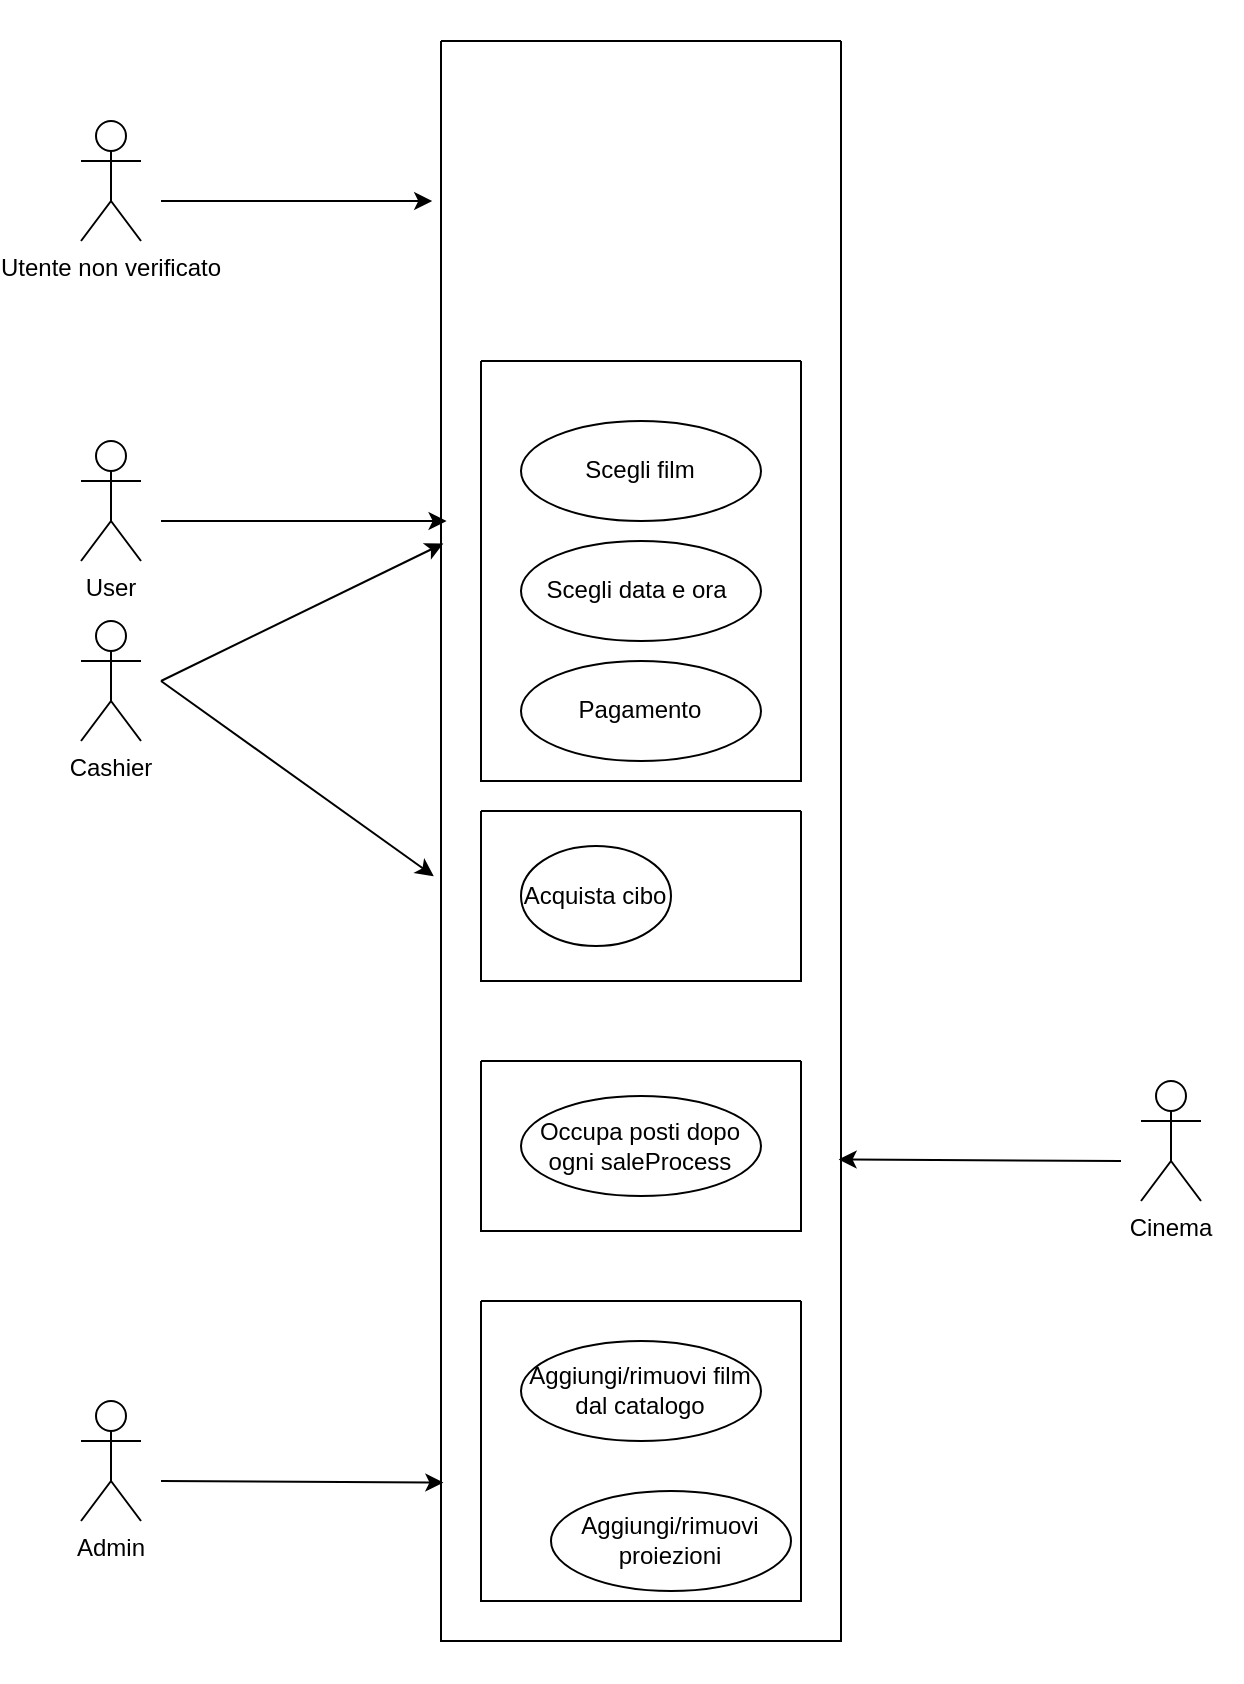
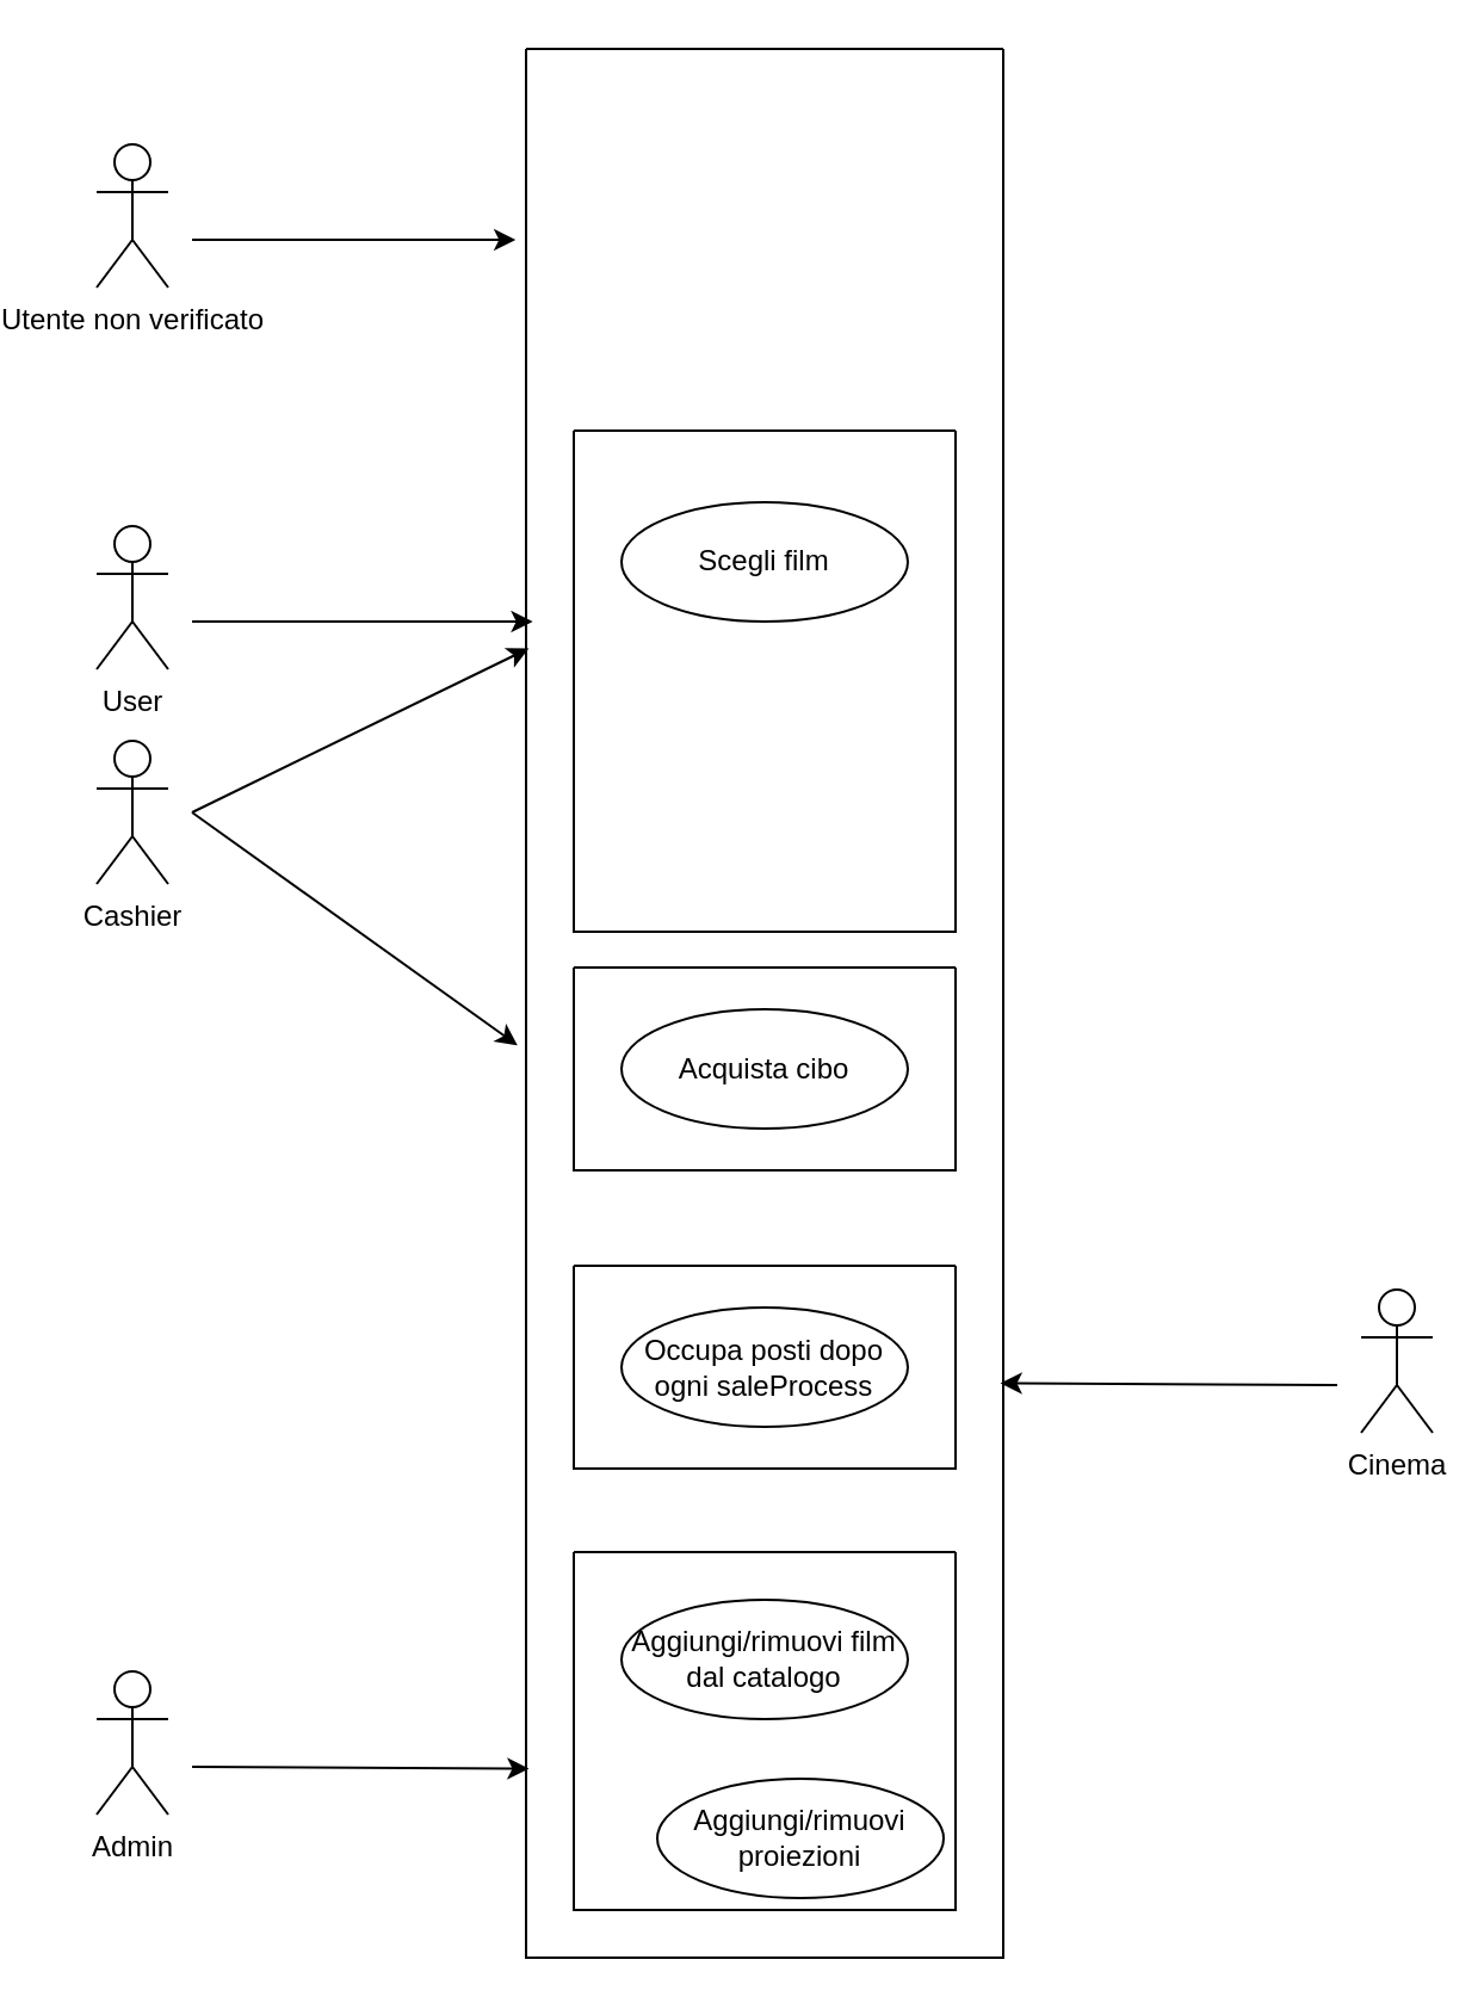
- <mxCell id="6" value="Scegli data e ora&amp;nbsp;" style="ellipse;whiteSpace=wrap;html=1;" parent="4" vertex="1"><mxGeometry x="20" y="90" width="120" height="50" as="geometry" /></mxCell>
- <mxCell id="7" value="Pagamento" style="ellipse;whiteSpace=wrap;html=1;" parent="4" vertex="1"><mxGeometry x="20" y="150" width="120" height="50" as="geometry" /></mxCell>
- <mxCell id="12" value="Acquista cibo" style="ellipse;whiteSpace=wrap;html=1;" parent="11" vertex="1"><mxGeometry x="20" y="17.5" width="75" height="50" as="geometry" /></mxCell>
+ <mxCell id="12" value="Acquista cibo" style="ellipse;whiteSpace=wrap;html=1;" parent="11" vertex="1"><mxGeometry x="20" y="17.5" width="120" height="50" as="geometry" /></mxCell>
